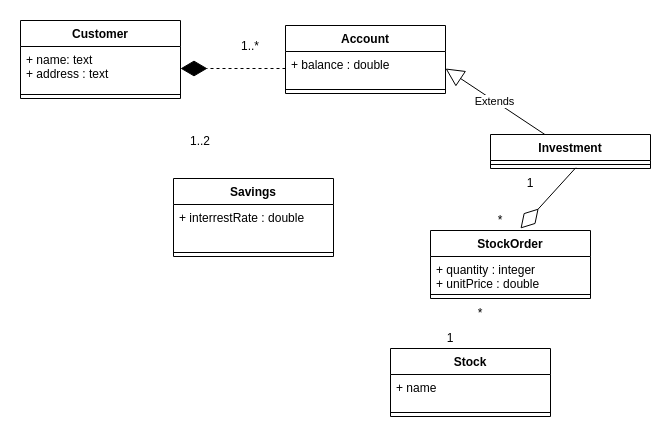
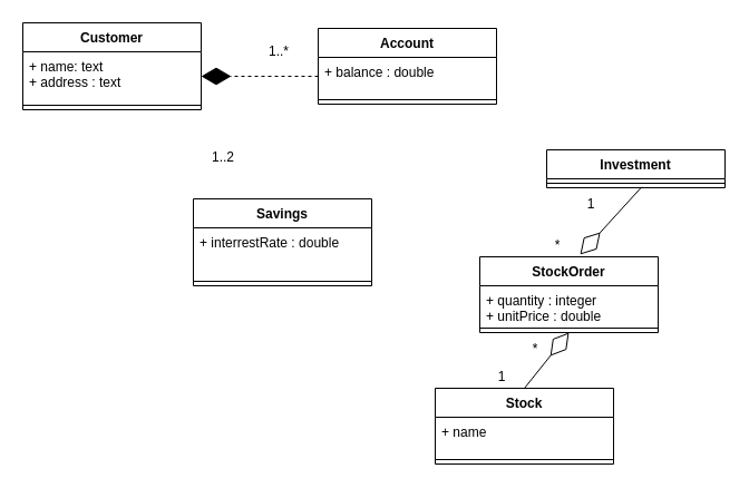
- <mxCell id="22" value="Extends" style="endArrow=block;endSize=16;endFill=0;html=1;entryX=1;entryY=0.5;entryDx=0;entryDy=0;" edge="1" parent="1" source="11" target="9"><mxGeometry width="160" relative="1" as="geometry"><mxPoint x="520" y="108" as="sourcePoint" /><mxPoint x="680" y="108" as="targetPoint" /></mxGeometry></mxCell>
+ <mxCell id="24" value="" style="endArrow=diamondThin;endFill=0;endSize=24;html=1;entryX=0.5;entryY=1;entryDx=0;entryDy=0;exitX=0.5;exitY=0;exitDx=0;exitDy=0;" edge="1" parent="1" source="16" target="13"><mxGeometry width="160" relative="1" as="geometry"><mxPoint x="320" y="318" as="sourcePoint" /><mxPoint x="480" y="318" as="targetPoint" /></mxGeometry></mxCell>
